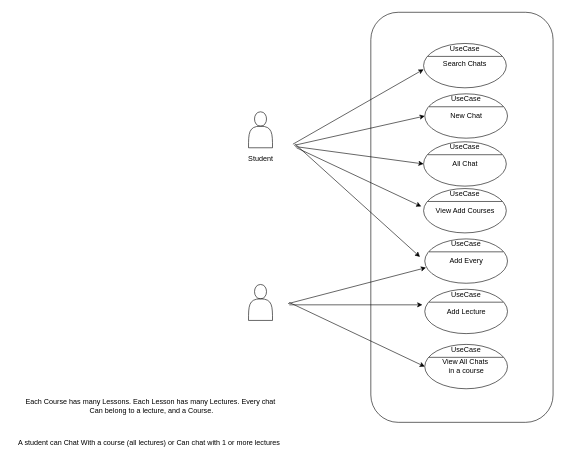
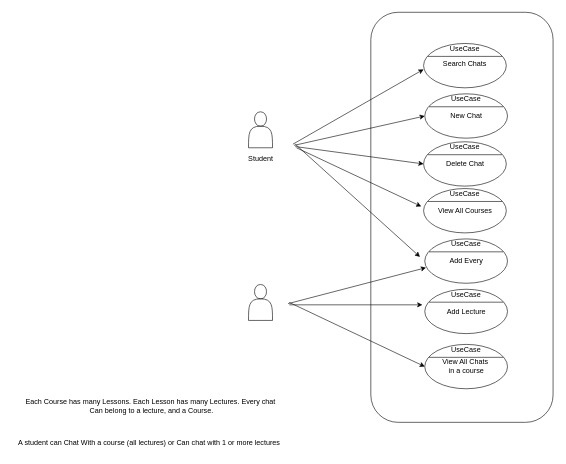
- <mxCell id="15" value="All Chat" style="shape=ellipse;container=1;horizontal=1;horizontalStack=0;resizeParent=1;resizeParentMax=0;resizeLast=0;html=1;dashed=0;collapsible=0;movable=1;resizable=1;rotatable=1;deletable=1;editable=1;locked=0;connectable=1;" vertex="1" parent="1"><mxGeometry x="706" y="236" width="138" height="74" as="geometry" /></mxCell>
+ <mxCell id="15" value="Delete Chat" style="shape=ellipse;container=1;horizontal=1;horizontalStack=0;resizeParent=1;resizeParentMax=0;resizeLast=0;html=1;dashed=0;collapsible=0;movable=1;resizable=1;rotatable=1;deletable=1;editable=1;locked=0;connectable=1;" vertex="1" parent="1"><mxGeometry x="706" y="236" width="138" height="74" as="geometry" /></mxCell>
- <mxCell id="24" value="View Add Courses" style="shape=ellipse;container=1;horizontal=1;horizontalStack=0;resizeParent=1;resizeParentMax=0;resizeLast=0;html=1;dashed=0;collapsible=0;movable=1;resizable=1;rotatable=1;deletable=1;editable=1;locked=0;connectable=1;" vertex="1" parent="1"><mxGeometry x="706" y="314" width="138" height="74" as="geometry" /></mxCell>
+ <mxCell id="24" value="View All Courses" style="shape=ellipse;container=1;horizontal=1;horizontalStack=0;resizeParent=1;resizeParentMax=0;resizeLast=0;html=1;dashed=0;collapsible=0;movable=1;resizable=1;rotatable=1;deletable=1;editable=1;locked=0;connectable=1;" vertex="1" parent="1"><mxGeometry x="706" y="314" width="138" height="74" as="geometry" /></mxCell>
